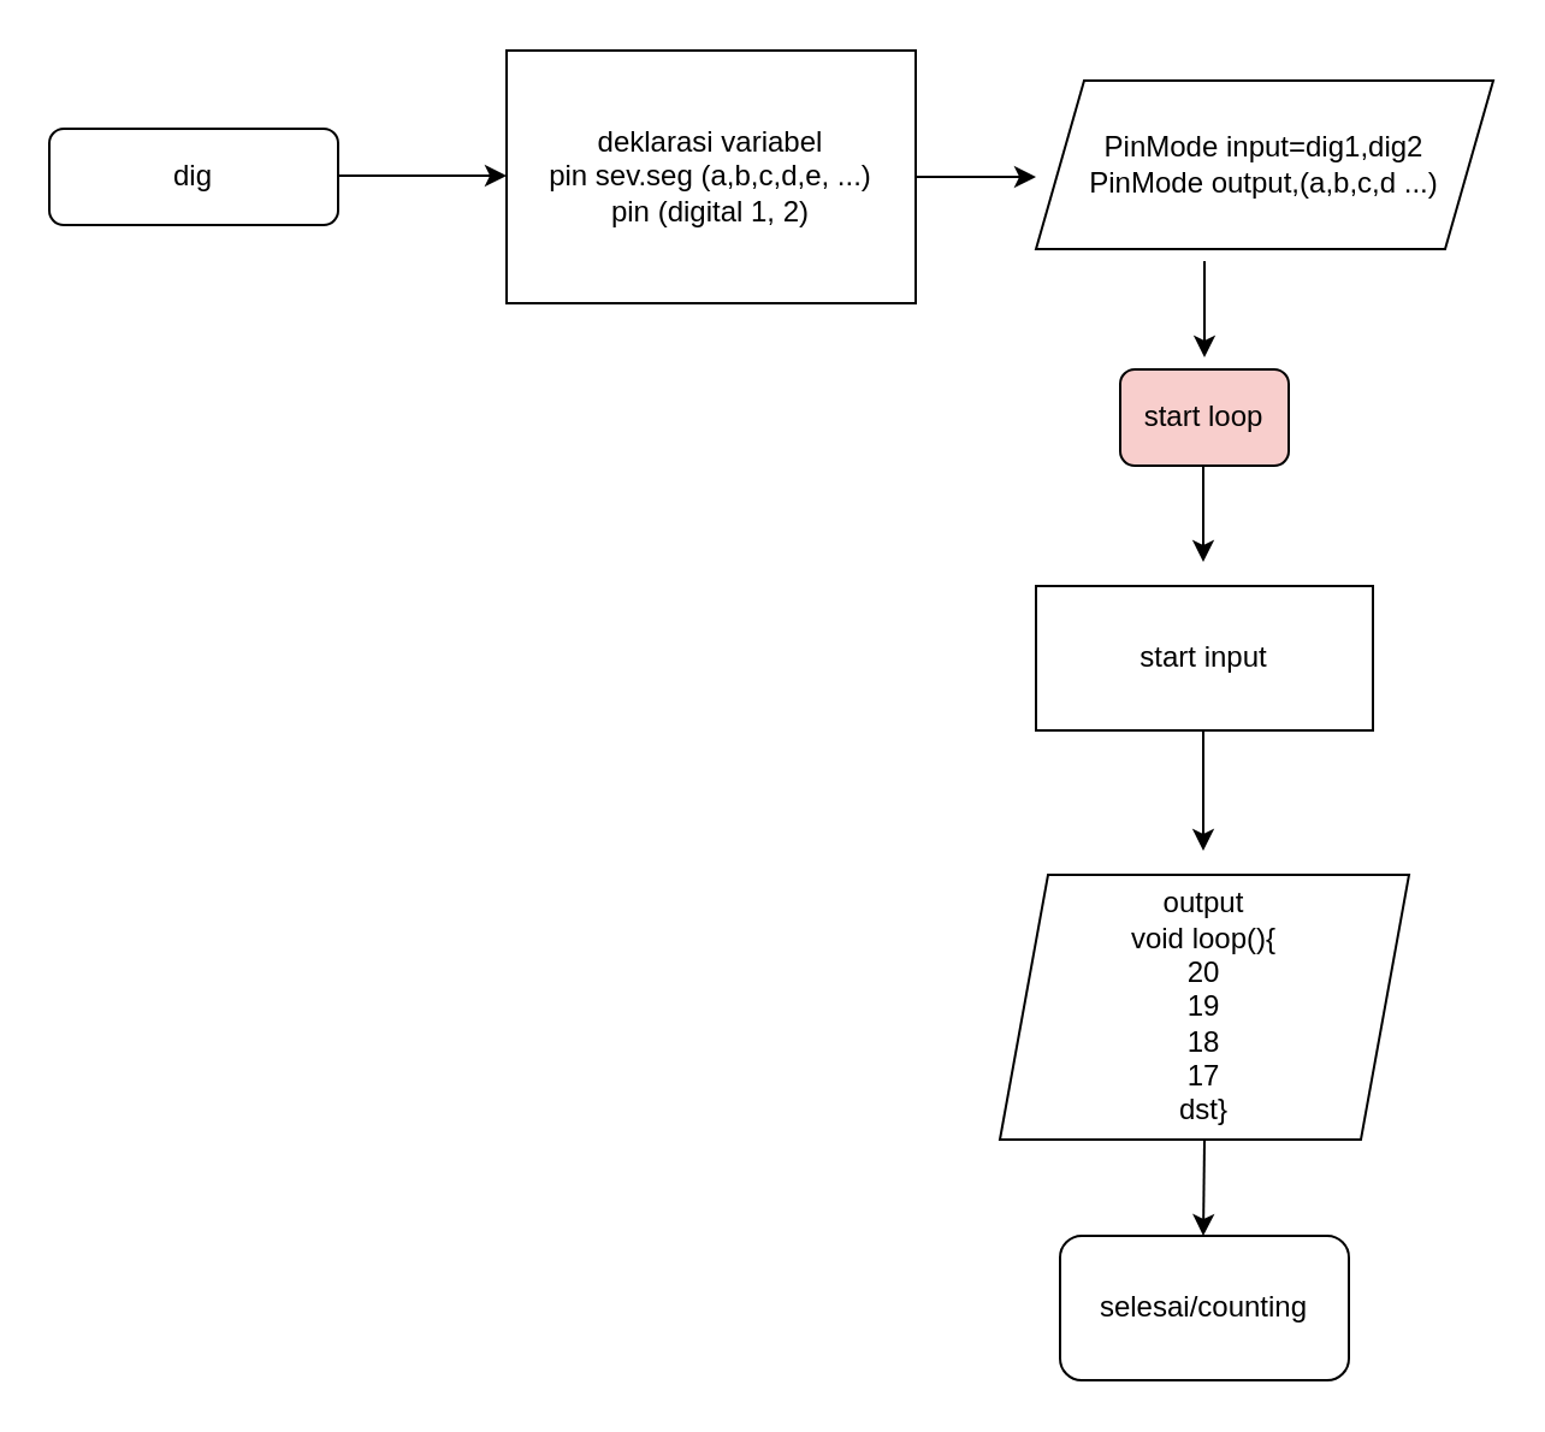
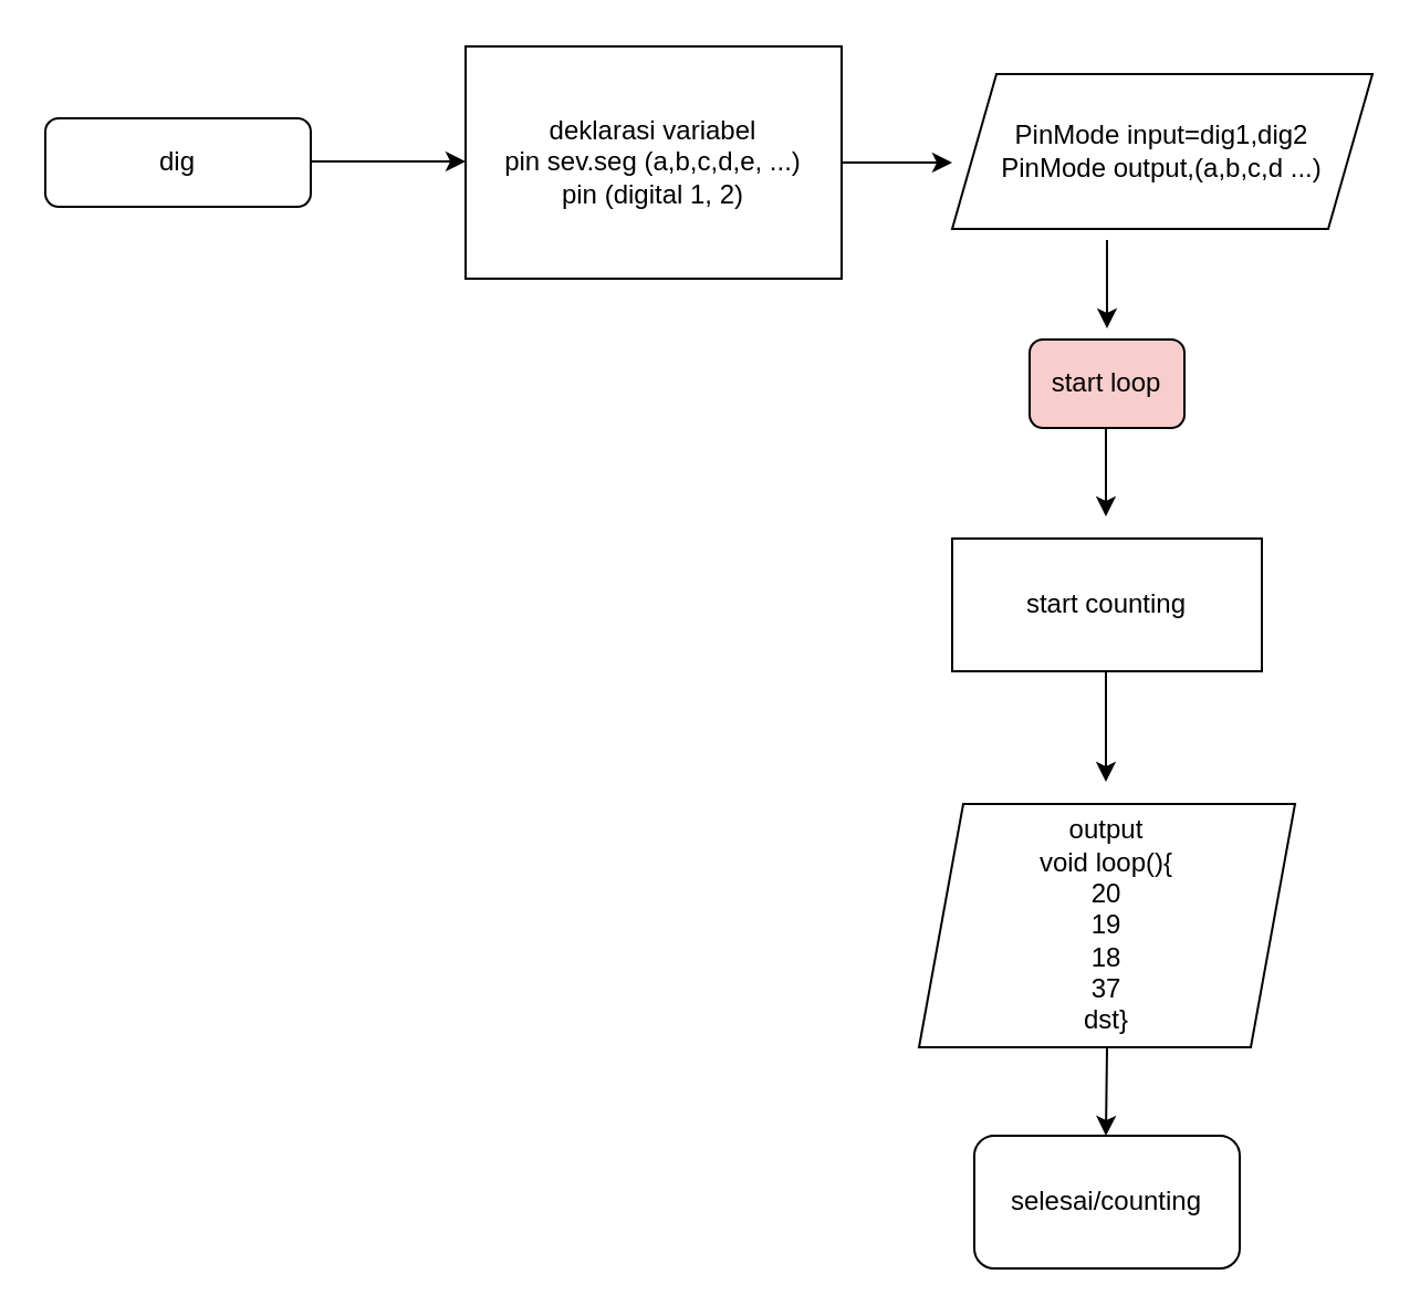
- <mxCell id="10" value="start input" style="rounded=0;whiteSpace=wrap;html=1;" vertex="1" parent="1"><mxGeometry x="430" y="243" width="140" height="60" as="geometry" /></mxCell>
+ <mxCell id="10" value="start counting" style="rounded=0;whiteSpace=wrap;html=1;" vertex="1" parent="1"><mxGeometry x="430" y="243" width="140" height="60" as="geometry" /></mxCell>
- <mxCell id="12" value="&lt;div&gt;output&lt;/div&gt;&lt;div&gt;void loop(){&lt;/div&gt;&lt;div&gt;20&lt;/div&gt;&lt;div&gt;19&lt;/div&gt;&lt;div&gt;18&lt;/div&gt;&lt;div&gt;17&lt;/div&gt;&lt;div&gt;dst}&lt;/div&gt;" style="shape=parallelogram;perimeter=parallelogramPerimeter;whiteSpace=wrap;html=1;fixedSize=1;" vertex="1" parent="1"><mxGeometry x="415" y="363" width="170" height="110" as="geometry" /></mxCell>
+ <mxCell id="12" value="&lt;div&gt;output&lt;/div&gt;&lt;div&gt;void loop(){&lt;/div&gt;&lt;div&gt;20&lt;/div&gt;&lt;div&gt;19&lt;/div&gt;&lt;div&gt;18&lt;/div&gt;&lt;div&gt;37&lt;/div&gt;&lt;div&gt;dst}&lt;/div&gt;" style="shape=parallelogram;perimeter=parallelogramPerimeter;whiteSpace=wrap;html=1;fixedSize=1;" vertex="1" parent="1"><mxGeometry x="415" y="363" width="170" height="110" as="geometry" /></mxCell>
